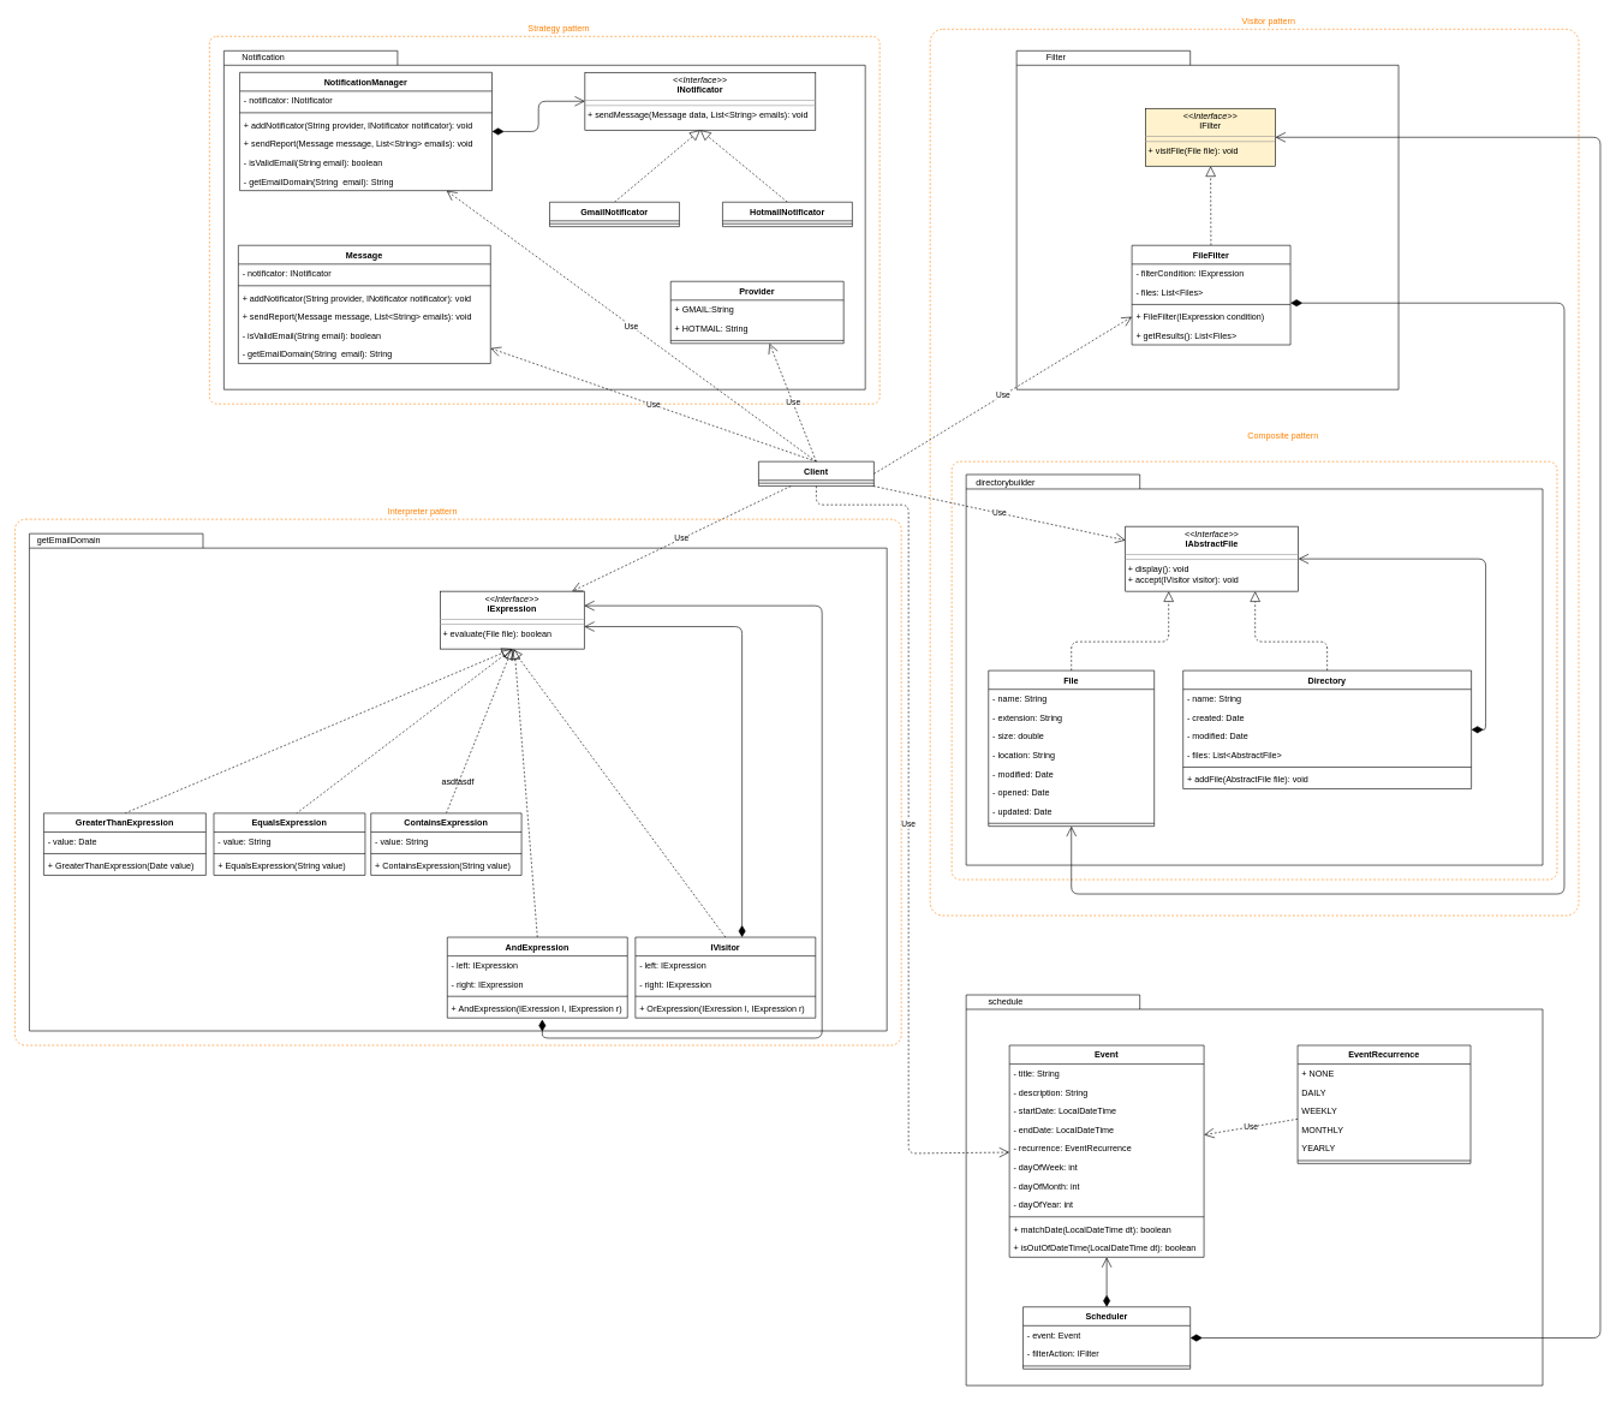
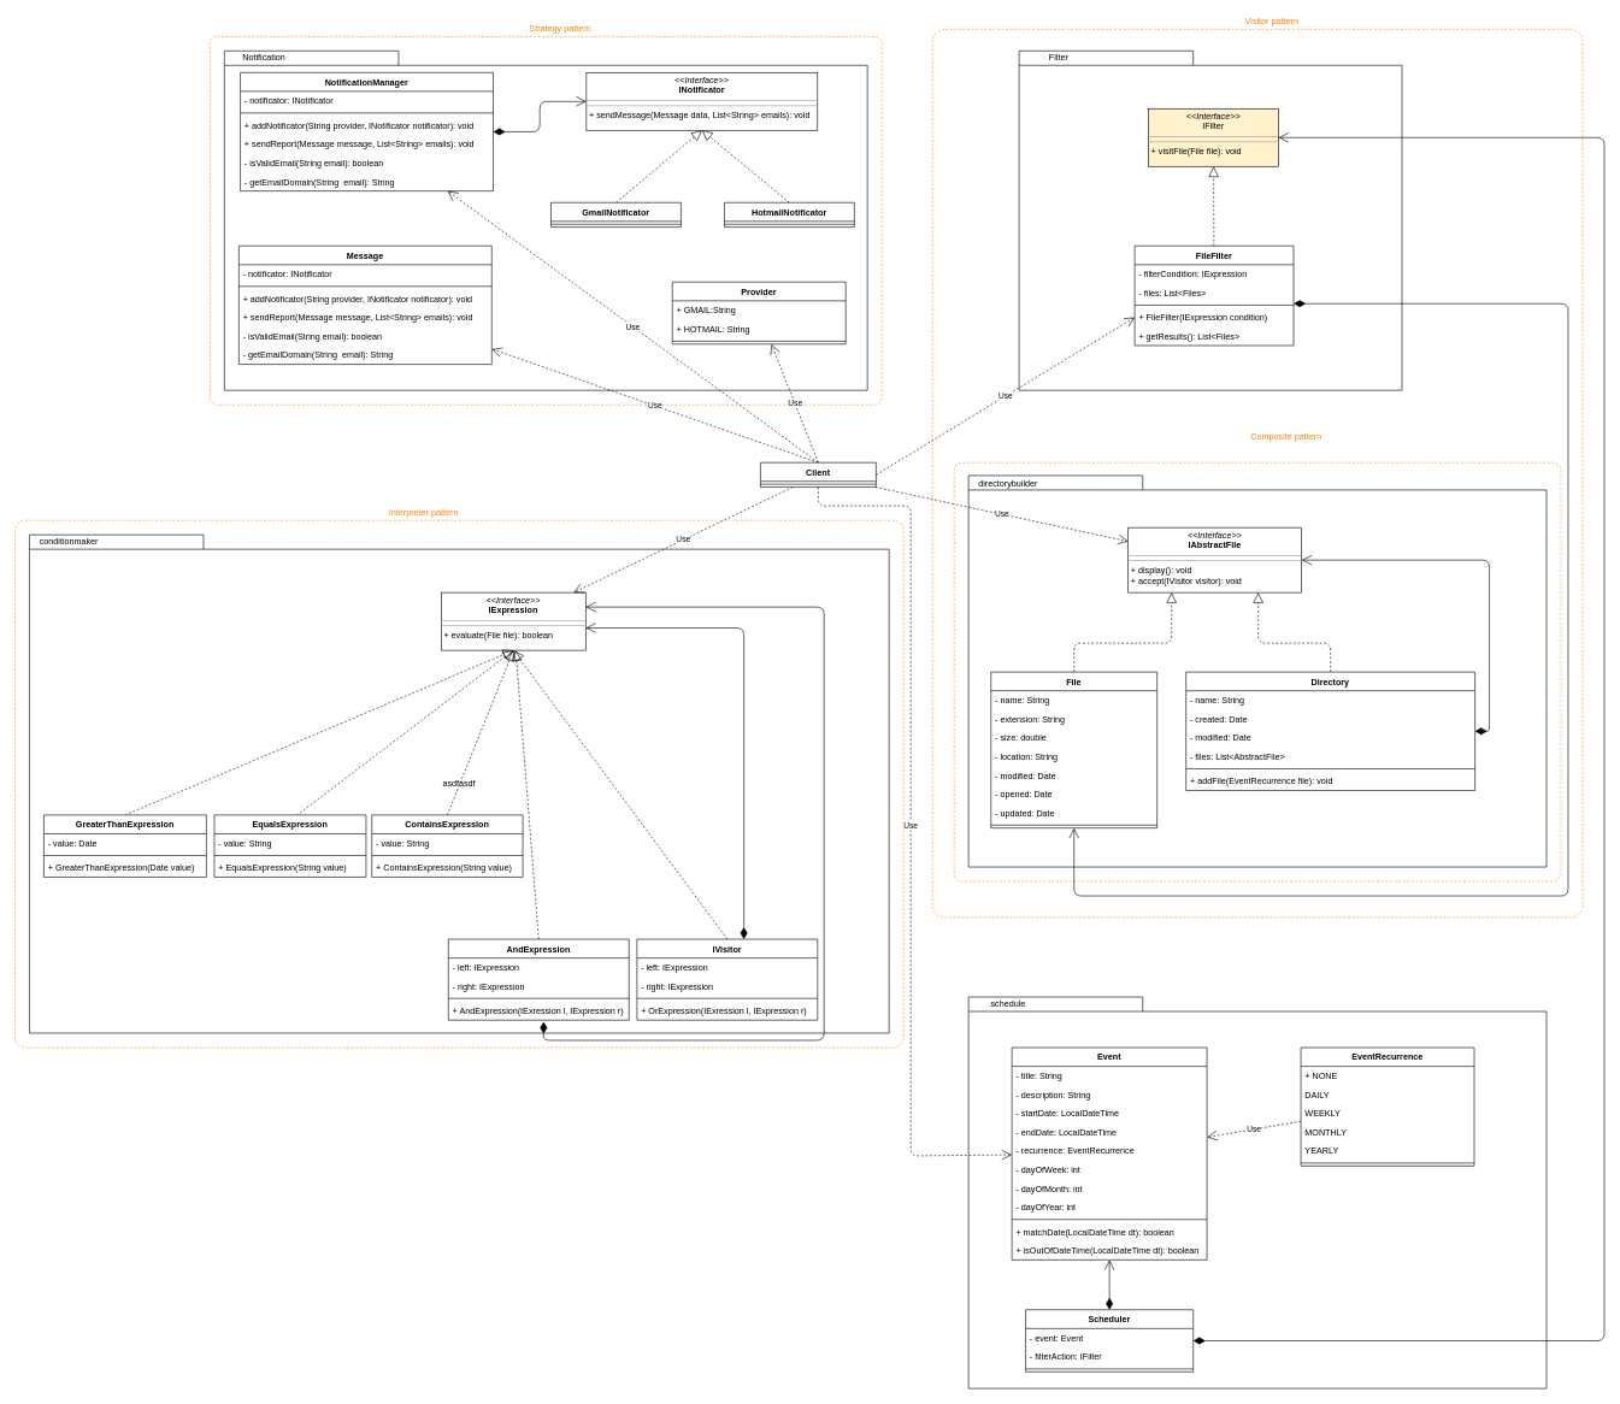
- <mxCell id="105" value="getEmailDomain" style="text;html=1;strokeColor=none;fillColor=none;align=center;verticalAlign=middle;whiteSpace=wrap;rounded=0;" vertex="1" parent="1"><mxGeometry x="40" y="740" width="110" height="20" as="geometry" /></mxCell>
+ <mxCell id="105" value="conditionmaker" style="text;html=1;strokeColor=none;fillColor=none;align=center;verticalAlign=middle;whiteSpace=wrap;rounded=0;" vertex="1" parent="1"><mxGeometry x="40" y="740" width="110" height="20" as="geometry" /></mxCell>
- <mxCell id="71" value="+ addFile(AbstractFile file): void" style="text;strokeColor=none;fillColor=none;align=left;verticalAlign=top;spacingLeft=4;spacingRight=4;overflow=hidden;rotatable=0;points=[[0,0.5],[1,0.5]];portConstraint=eastwest;" vertex="1" parent="65"><mxGeometry y="138" width="400" height="26" as="geometry" /></mxCell>
+ <mxCell id="71" value="+ addFile(EventRecurrence file): void" style="text;strokeColor=none;fillColor=none;align=left;verticalAlign=top;spacingLeft=4;spacingRight=4;overflow=hidden;rotatable=0;points=[[0,0.5],[1,0.5]];portConstraint=eastwest;" vertex="1" parent="65"><mxGeometry y="138" width="400" height="26" as="geometry" /></mxCell>
